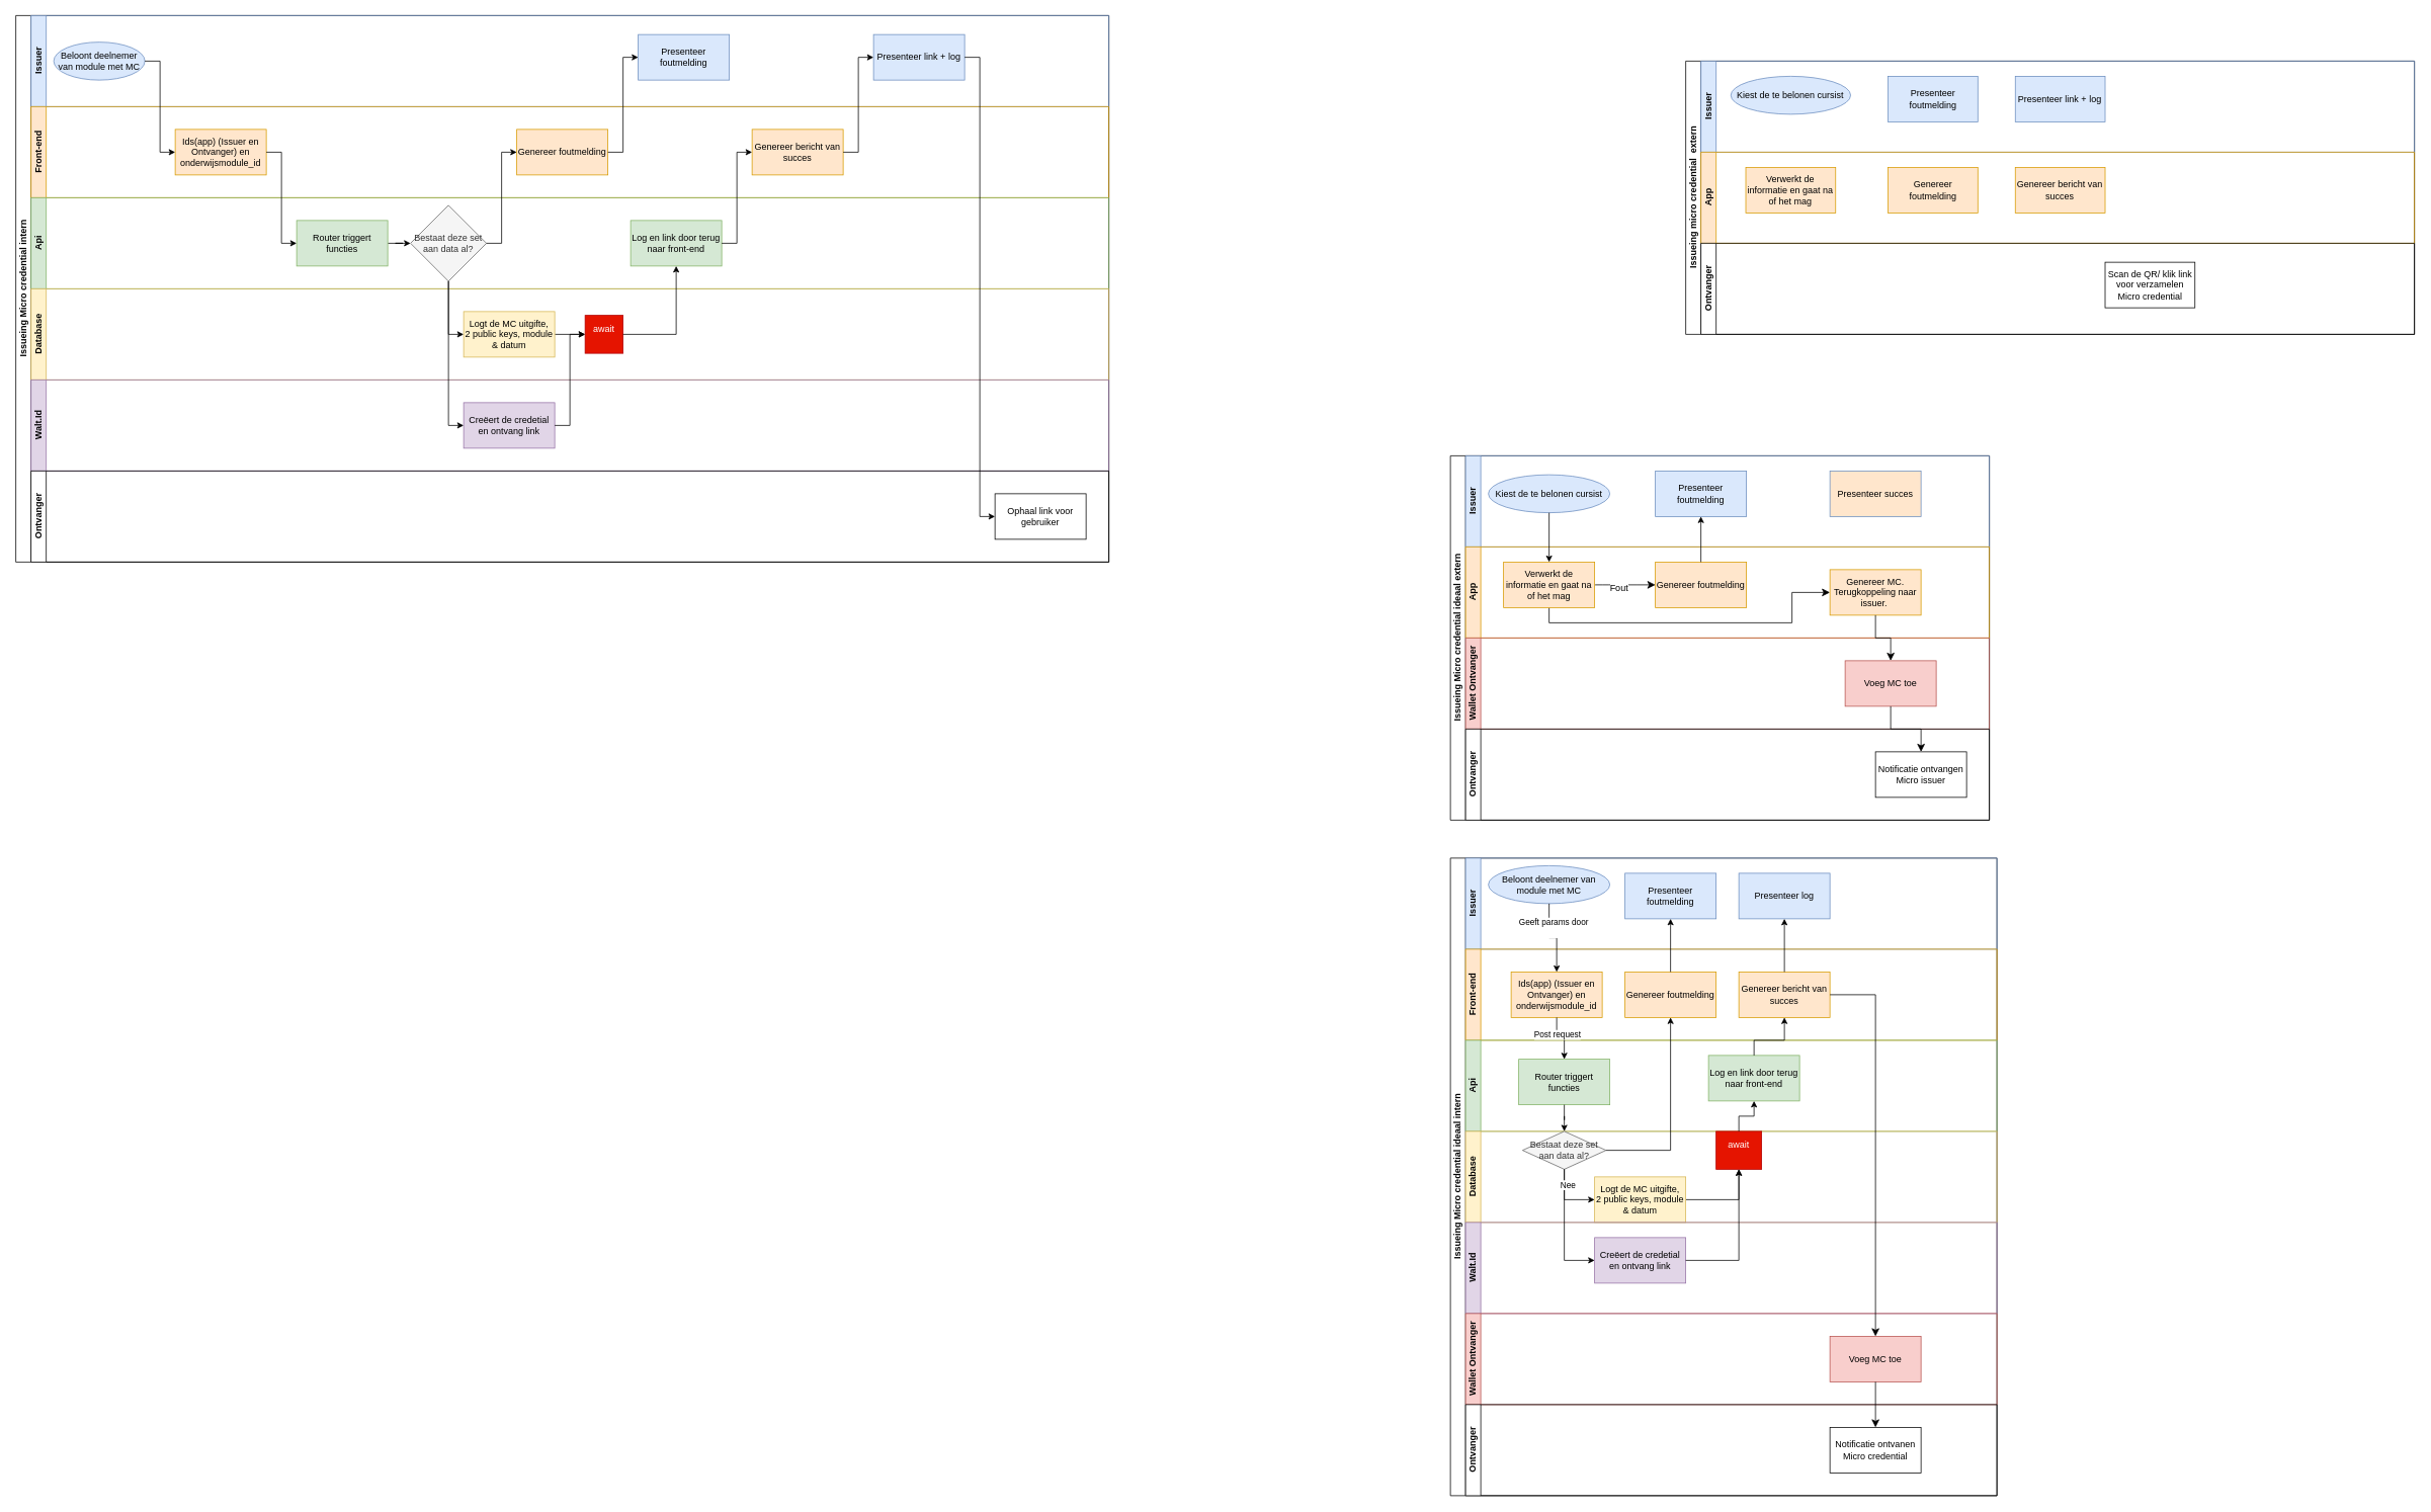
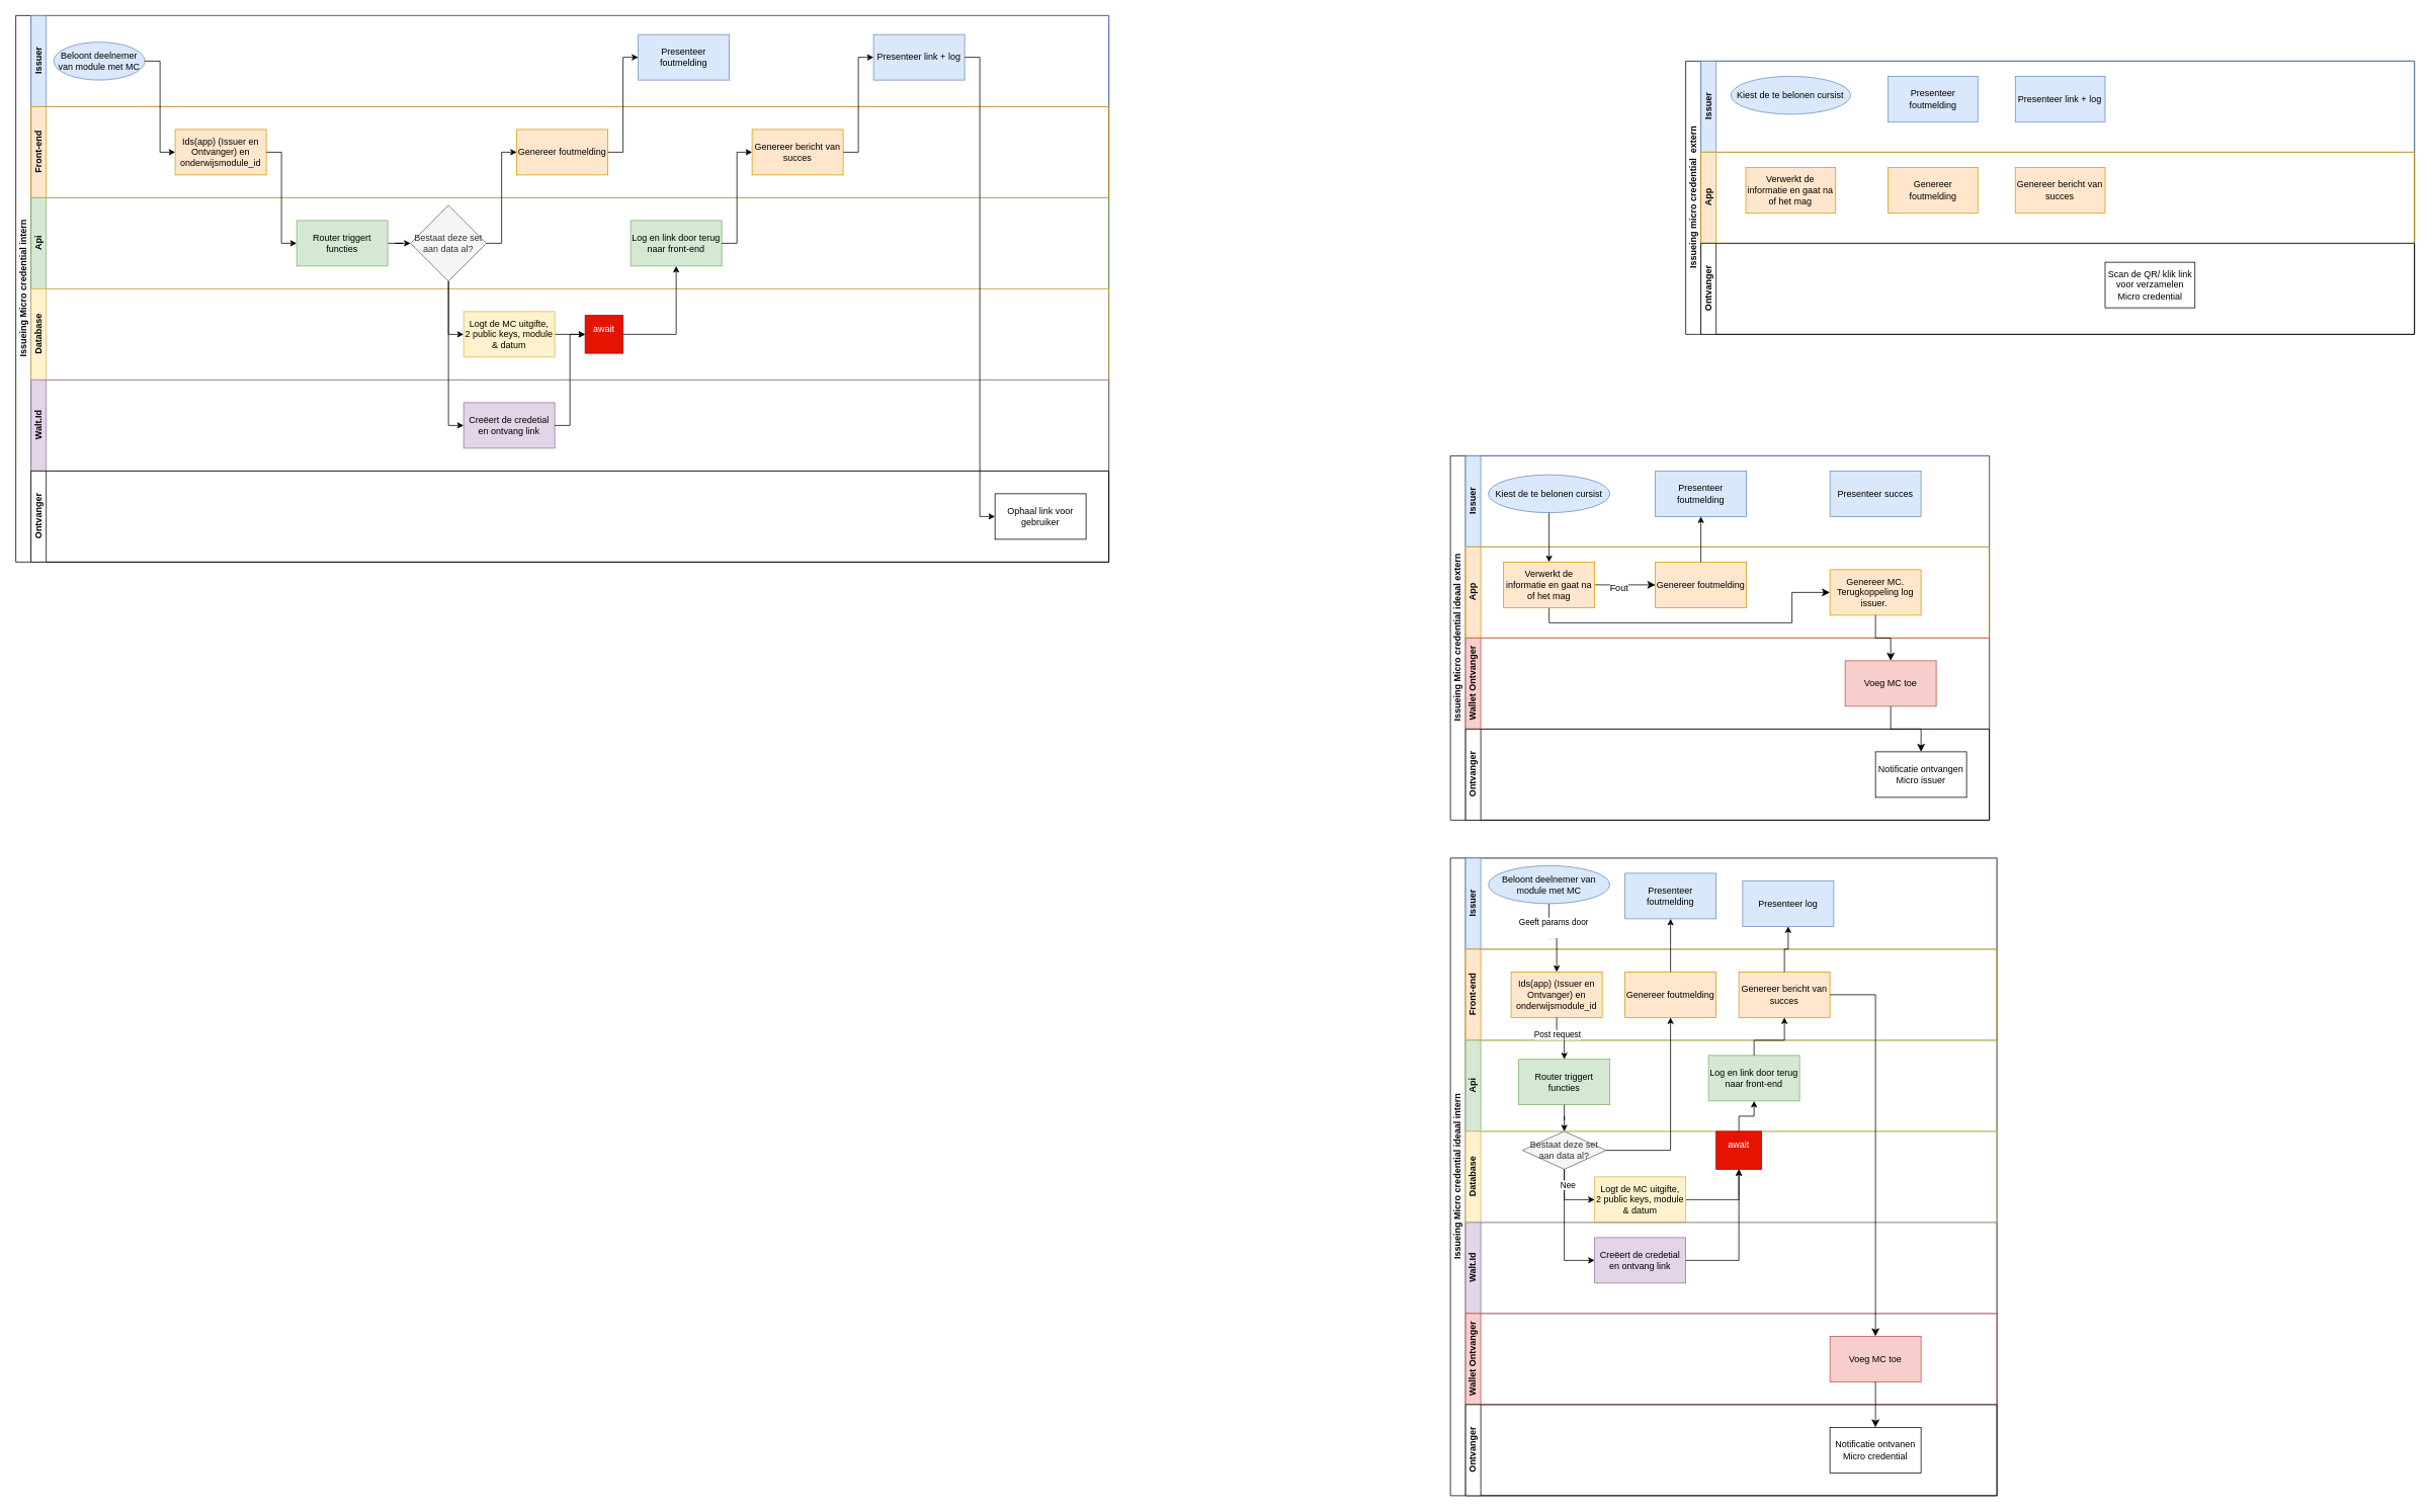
- <mxCell id="78" value="Presenteer succes" style="whiteSpace=wrap;html=1;fillColor=#ffe6cc;strokeColor=#6c8ebf;rounded=0;" parent="75" vertex="1"><mxGeometry x="480" y="20" width="120" height="60" as="geometry" /></mxCell>
+ <mxCell id="78" value="Presenteer succes" style="whiteSpace=wrap;html=1;fillColor=#dae8fc;strokeColor=#6c8ebf;rounded=0;" parent="75" vertex="1"><mxGeometry x="480" y="20" width="120" height="60" as="geometry" /></mxCell>
- <mxCell id="85" value="Genereer MC.&lt;br&gt;Terugkoppeling naar issuer.&amp;nbsp;" style="whiteSpace=wrap;html=1;fillColor=#ffe6cc;strokeColor=#d79b00;rounded=0;" parent="79" vertex="1"><mxGeometry x="480" y="30" width="120" height="60" as="geometry" /></mxCell>
+ <mxCell id="85" value="Genereer MC.&lt;br&gt;Terugkoppeling log issuer.&amp;nbsp;" style="whiteSpace=wrap;html=1;fillColor=#ffe6cc;strokeColor=#d79b00;rounded=0;" parent="79" vertex="1"><mxGeometry x="480" y="30" width="120" height="60" as="geometry" /></mxCell>
- <mxCell id="39" value="Presenteer log" style="whiteSpace=wrap;html=1;fillColor=#dae8fc;strokeColor=#6c8ebf;rounded=0;" parent="36" vertex="1"><mxGeometry x="360" y="20" width="120" height="60" as="geometry" /></mxCell>
+ <mxCell id="39" value="Presenteer log" style="whiteSpace=wrap;html=1;fillColor=#dae8fc;strokeColor=#6c8ebf;rounded=0;" parent="36" vertex="1"><mxGeometry x="365" y="30" width="120" height="60" as="geometry" /></mxCell>
